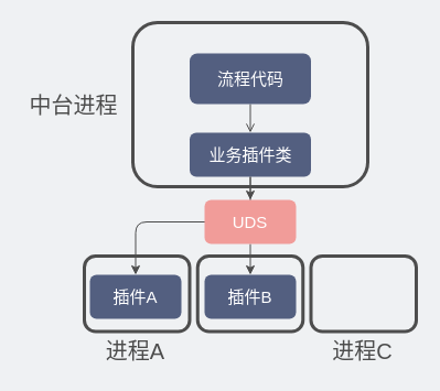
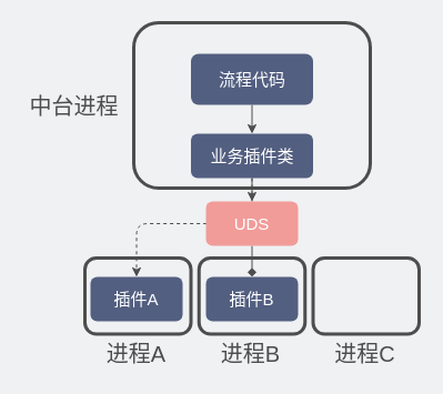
- <mxCell id="4" style="edgeStyle=orthogonalEdgeStyle;rounded=0;orthogonalLoop=1;jettySize=auto;html=1;exitX=0.5;exitY=1;exitDx=0;exitDy=0;entryX=0.5;entryY=0;entryDx=0;entryDy=0;strokeColor=#4D4D4D;endArrow=open;" parent="1" source="5" target="8" edge="1"><mxGeometry relative="1" as="geometry" /></mxCell>
+ <mxCell id="4" style="edgeStyle=orthogonalEdgeStyle;rounded=0;orthogonalLoop=1;jettySize=auto;html=1;exitX=0.5;exitY=1;exitDx=0;exitDy=0;entryX=0.5;entryY=0;entryDx=0;entryDy=0;strokeColor=#4D4D4D;" parent="1" source="5" target="8" edge="1"><mxGeometry relative="1" as="geometry" /></mxCell>
- <mxCell id="7" style="edgeStyle=orthogonalEdgeStyle;rounded=1;orthogonalLoop=1;jettySize=auto;html=1;exitX=0.5;exitY=1;exitDx=0;exitDy=0;entryX=0.5;entryY=0;entryDx=0;entryDy=0;strokeColor=#4D4D4D;" parent="1" source="8" target="9" edge="1"><mxGeometry relative="1" as="geometry"><Array as="points"><mxPoint x="227" y="201" /><mxPoint x="123" y="201" /><mxPoint x="123" y="249" /></Array></mxGeometry></mxCell>
+ <mxCell id="7" style="edgeStyle=orthogonalEdgeStyle;rounded=1;orthogonalLoop=1;jettySize=auto;html=1;exitX=0.5;exitY=1;exitDx=0;exitDy=0;entryX=0.5;entryY=0;entryDx=0;entryDy=0;strokeColor=#4D4D4D;dashed=1;" parent="1" source="8" target="9" edge="1"><mxGeometry relative="1" as="geometry"><Array as="points"><mxPoint x="227" y="201" /><mxPoint x="123" y="201" /><mxPoint x="123" y="249" /></Array></mxGeometry></mxCell>
- <mxCell id="6" style="edgeStyle=orthogonalEdgeStyle;rounded=0;orthogonalLoop=1;jettySize=auto;html=1;exitX=0.5;exitY=1;exitDx=0;exitDy=0;entryX=0.5;entryY=0;entryDx=0;entryDy=0;strokeColor=#4D4D4D;" parent="1" source="12" target="10" edge="1"><mxGeometry relative="1" as="geometry" /></mxCell>
+ <mxCell id="6" style="edgeStyle=orthogonalEdgeStyle;rounded=0;orthogonalLoop=1;jettySize=auto;html=1;exitX=0.5;exitY=1;exitDx=0;exitDy=0;entryX=0.5;entryY=0;entryDx=0;entryDy=0;strokeColor=#4D4D4D;endArrow=diamond;" parent="1" source="12" target="10" edge="1"><mxGeometry relative="1" as="geometry" /></mxCell>
+ <mxCell id="17" value="&lt;font color=&quot;#4d4d4d&quot;&gt;&lt;span style=&quot;font-size: 20px;&quot;&gt;进程B&lt;/span&gt;&lt;/font&gt;" style="text;html=1;strokeColor=none;fillColor=none;align=center;verticalAlign=middle;whiteSpace=wrap;rounded=0;" vertex="1" parent="1"><mxGeometry x="178.75" y="303" width="93" height="30" as="geometry" /></mxCell>
